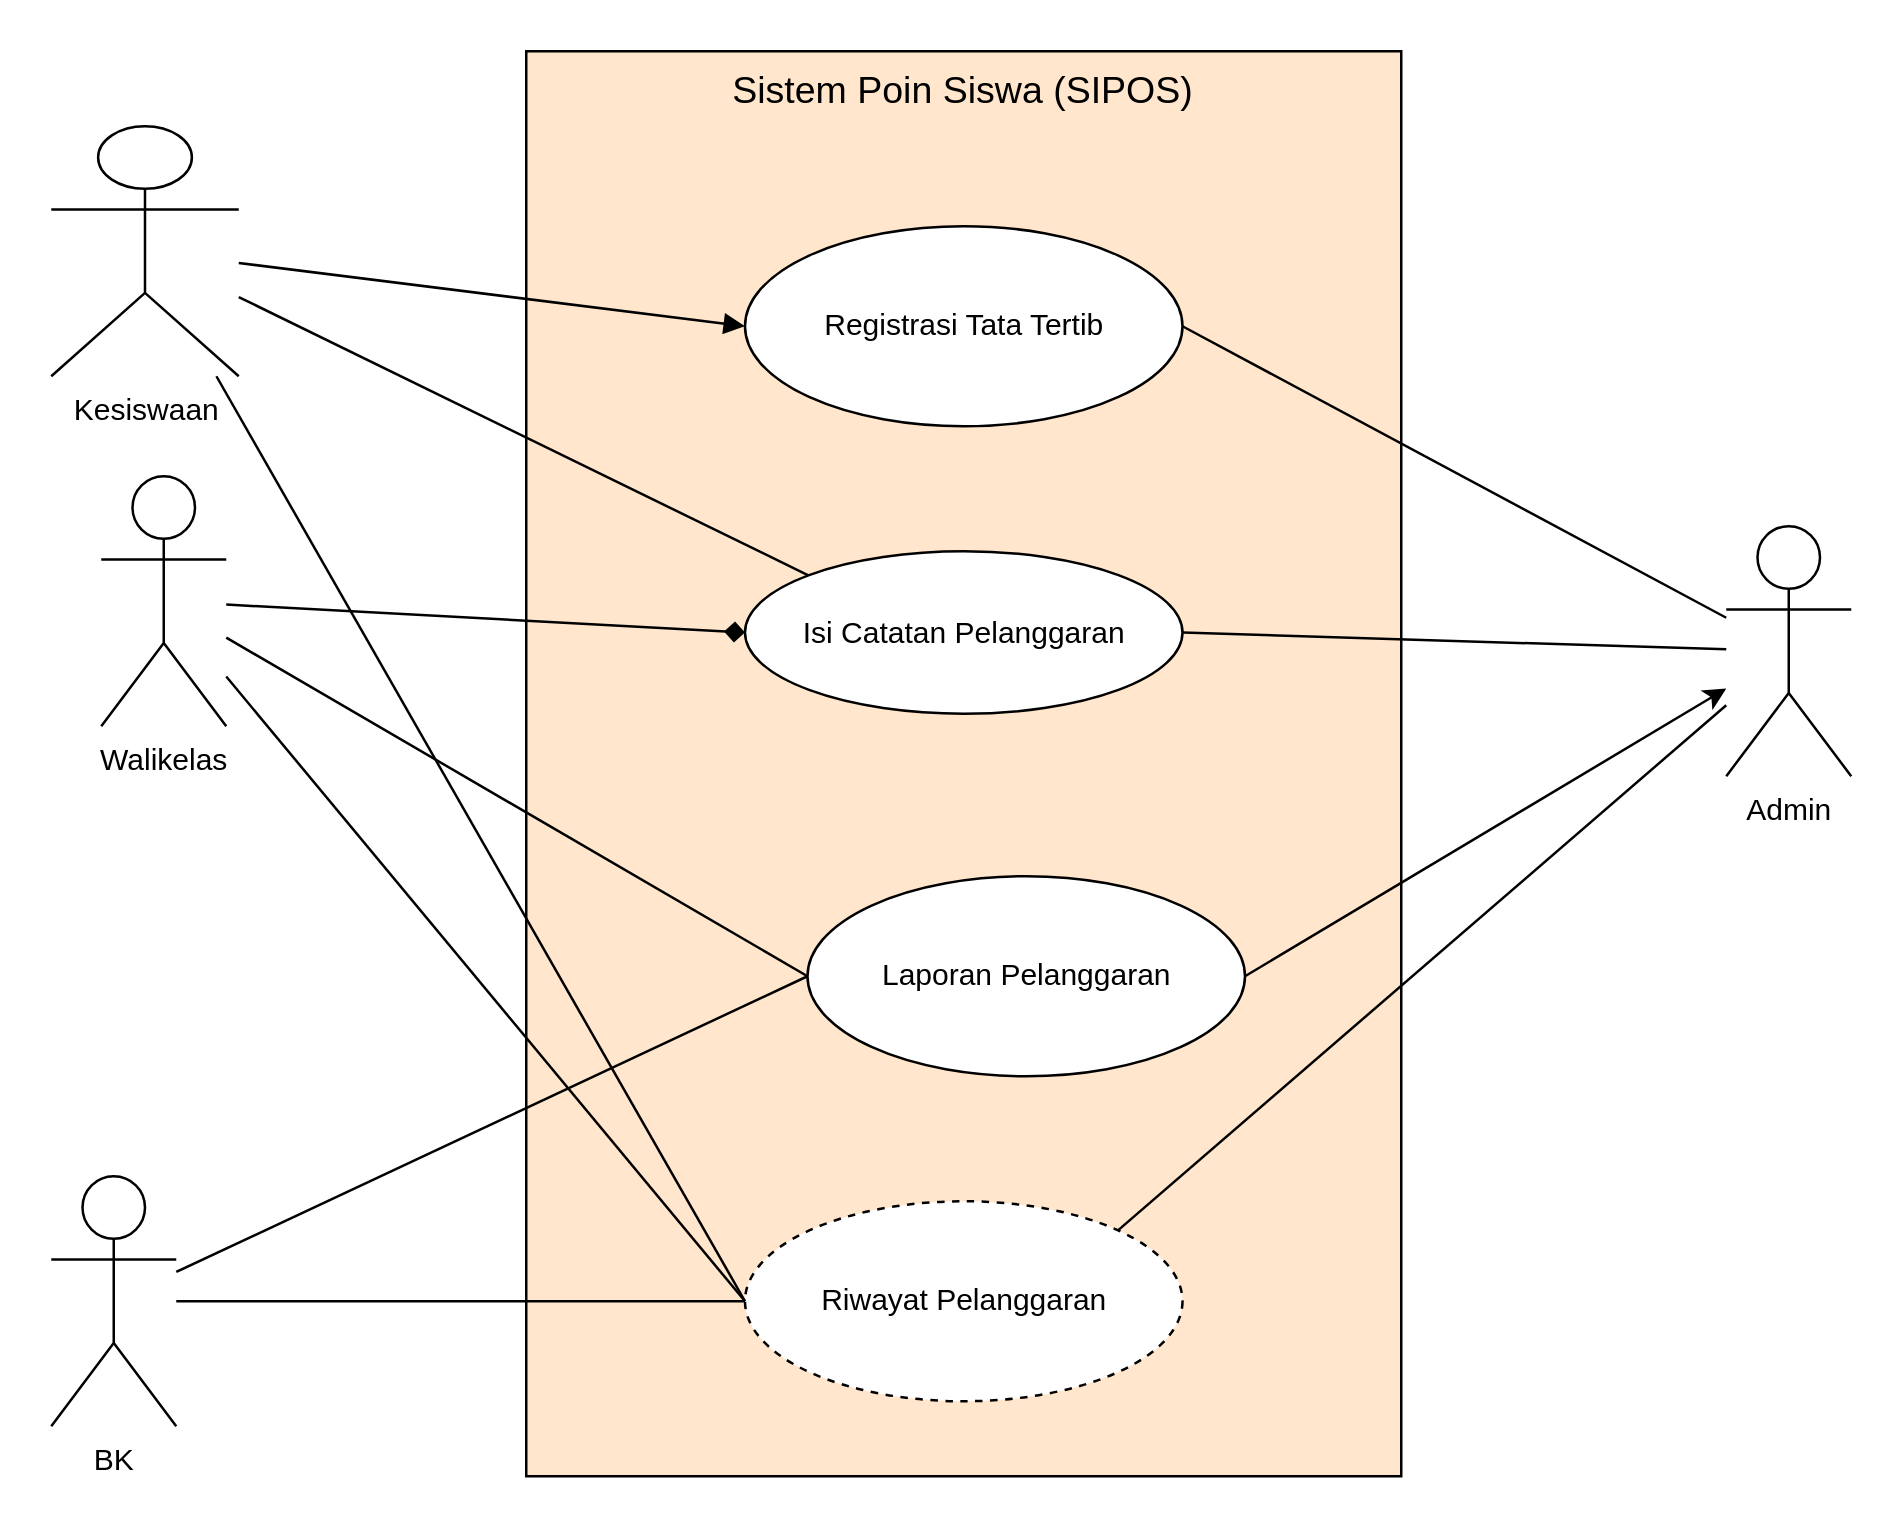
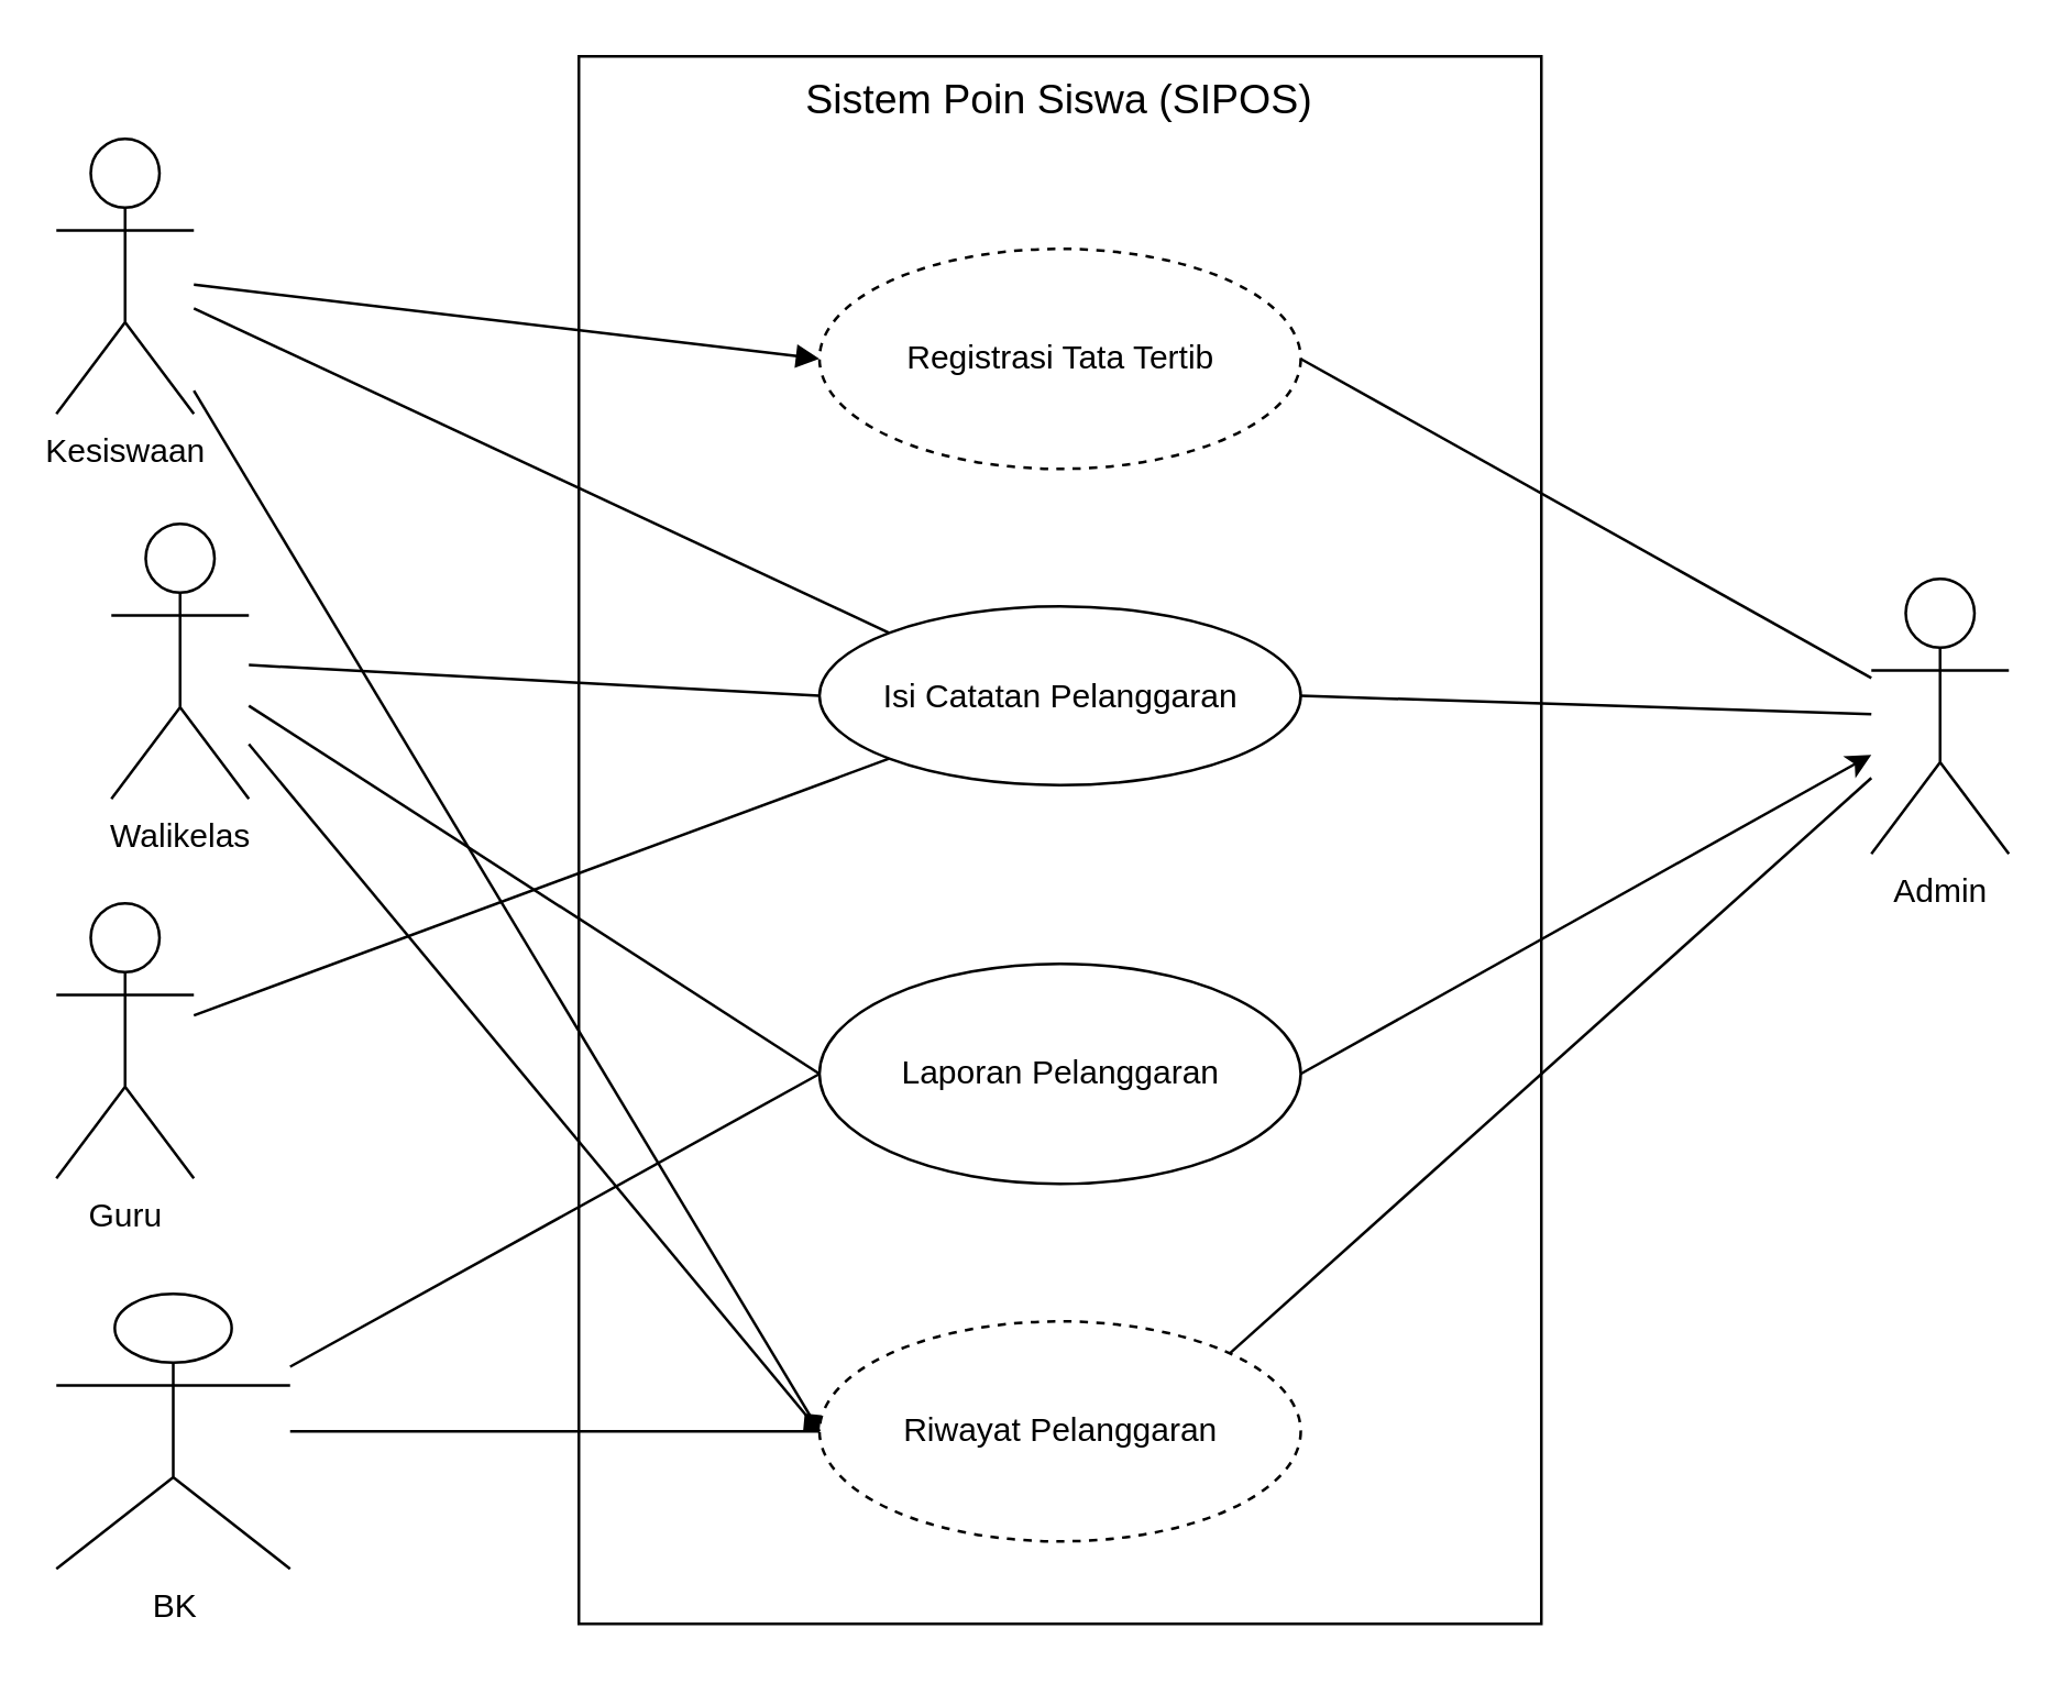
- <mxCell id="3" value="Kesiswaan" style="shape=umlActor;verticalLabelPosition=bottom;verticalAlign=top;html=1;outlineConnect=0;" vertex="1" parent="1"><mxGeometry x="20" y="50" width="75" height="100" as="geometry" /></mxCell>
+ <mxCell id="3" value="Kesiswaan" style="shape=umlActor;verticalLabelPosition=bottom;verticalAlign=top;html=1;outlineConnect=0;" vertex="1" parent="1"><mxGeometry x="20" y="50" width="50" height="100" as="geometry" /></mxCell>
- <mxCell id="7" value="Registrasi Tata Tertib" style="ellipse;whiteSpace=wrap;html=1;" vertex="1" parent="1"><mxGeometry x="297.5" y="90" width="175" height="80" as="geometry" /></mxCell>
+ <mxCell id="7" value="Registrasi Tata Tertib" style="ellipse;whiteSpace=wrap;html=1;dashed=1;" vertex="1" parent="1"><mxGeometry x="297.5" y="90" width="175" height="80" as="geometry" /></mxCell>
- <mxCell id="11" value="" style="endArrow=diamond;html=1;rounded=0;entryX=0;entryY=0.5;entryDx=0;entryDy=0;" edge="1" parent="1" source="4" target="8"><mxGeometry width="50" height="50" relative="1" as="geometry"><mxPoint x="300" y="310" as="sourcePoint" /><mxPoint x="350" y="260" as="targetPoint" /><Array as="points" /></mxGeometry></mxCell>
+ <mxCell id="11" value="" style="endArrow=none;html=1;rounded=0;entryX=0;entryY=0.5;entryDx=0;entryDy=0;" edge="1" parent="1" source="4" target="8"><mxGeometry width="50" height="50" relative="1" as="geometry"><mxPoint x="300" y="310" as="sourcePoint" /><mxPoint x="350" y="260" as="targetPoint" /><Array as="points" /></mxGeometry></mxCell>
- <mxCell id="15" value="Admin" style="shape=umlActor;verticalLabelPosition=bottom;verticalAlign=top;html=1;outlineConnect=0;" vertex="1" parent="1"><mxGeometry x="690" y="210" width="50" height="100" as="geometry" /></mxCell>
+ <mxCell id="15" value="Admin" style="shape=umlActor;verticalLabelPosition=bottom;verticalAlign=top;html=1;outlineConnect=0;" vertex="1" parent="1"><mxGeometry x="680" y="210" width="50" height="100" as="geometry" /></mxCell>
+ <mxCell id="13" value="" style="endArrow=none;html=1;rounded=0;entryX=0;entryY=1;entryDx=0;entryDy=0;" edge="1" parent="1" source="6" target="8"><mxGeometry width="50" height="50" relative="1" as="geometry"><mxPoint x="300" y="310" as="sourcePoint" /><mxPoint x="350" y="260" as="targetPoint" /></mxGeometry></mxCell>
- <mxCell id="2" value="Sistem Poin Siswa (SIPOS)" style="rounded=0;whiteSpace=wrap;html=1;horizontal=1;verticalAlign=top;fontSize=15;fillColor=#ffe6cc;" vertex="1" parent="1"><mxGeometry x="210" y="20" width="350" height="570" as="geometry" /></mxCell>
+ <mxCell id="2" value="Sistem Poin Siswa (SIPOS)" style="rounded=0;whiteSpace=wrap;html=1;horizontal=1;verticalAlign=top;fontSize=15;" vertex="1" parent="1"><mxGeometry x="210" y="20" width="350" height="570" as="geometry" /></mxCell>
+ <mxCell id="6" value="Guru" style="shape=umlActor;verticalLabelPosition=bottom;verticalAlign=top;html=1;outlineConnect=0;" vertex="1" parent="1"><mxGeometry x="20" y="328" width="50" height="100" as="geometry" /></mxCell>
- <mxCell id="9" value="Laporan Pelanggaran" style="ellipse;whiteSpace=wrap;html=1;" vertex="1" parent="1"><mxGeometry x="322.5" y="350" width="175" height="80" as="geometry" /></mxCell>
+ <mxCell id="9" value="Laporan Pelanggaran" style="ellipse;whiteSpace=wrap;html=1;" vertex="1" parent="1"><mxGeometry x="297.5" y="350" width="175" height="80" as="geometry" /></mxCell>
- <mxCell id="22" value="" style="endArrow=none;html=1;rounded=0;entryX=0;entryY=0.5;entryDx=0;entryDy=0;" edge="1" parent="1" source="4" target="10"><mxGeometry width="50" height="50" relative="1" as="geometry"><mxPoint x="90" y="262" as="sourcePoint" /><mxPoint x="307" y="400" as="targetPoint" /><Array as="points" /></mxGeometry></mxCell>
+ <mxCell id="22" value="" style="endArrow=diamond;html=1;rounded=0;entryX=0;entryY=0.5;entryDx=0;entryDy=0;" edge="1" parent="1" source="4" target="10"><mxGeometry width="50" height="50" relative="1" as="geometry"><mxPoint x="90" y="262" as="sourcePoint" /><mxPoint x="307" y="400" as="targetPoint" /><Array as="points" /></mxGeometry></mxCell>
- <mxCell id="5" value="BK" style="shape=umlActor;verticalLabelPosition=bottom;verticalAlign=top;html=1;outlineConnect=0;" vertex="1" parent="1"><mxGeometry x="20" y="470" width="50" height="100" as="geometry" /></mxCell>
+ <mxCell id="5" value="BK" style="shape=umlActor;verticalLabelPosition=bottom;verticalAlign=top;html=1;outlineConnect=0;" vertex="1" parent="1"><mxGeometry x="20" y="470" width="85" height="100" as="geometry" /></mxCell>
